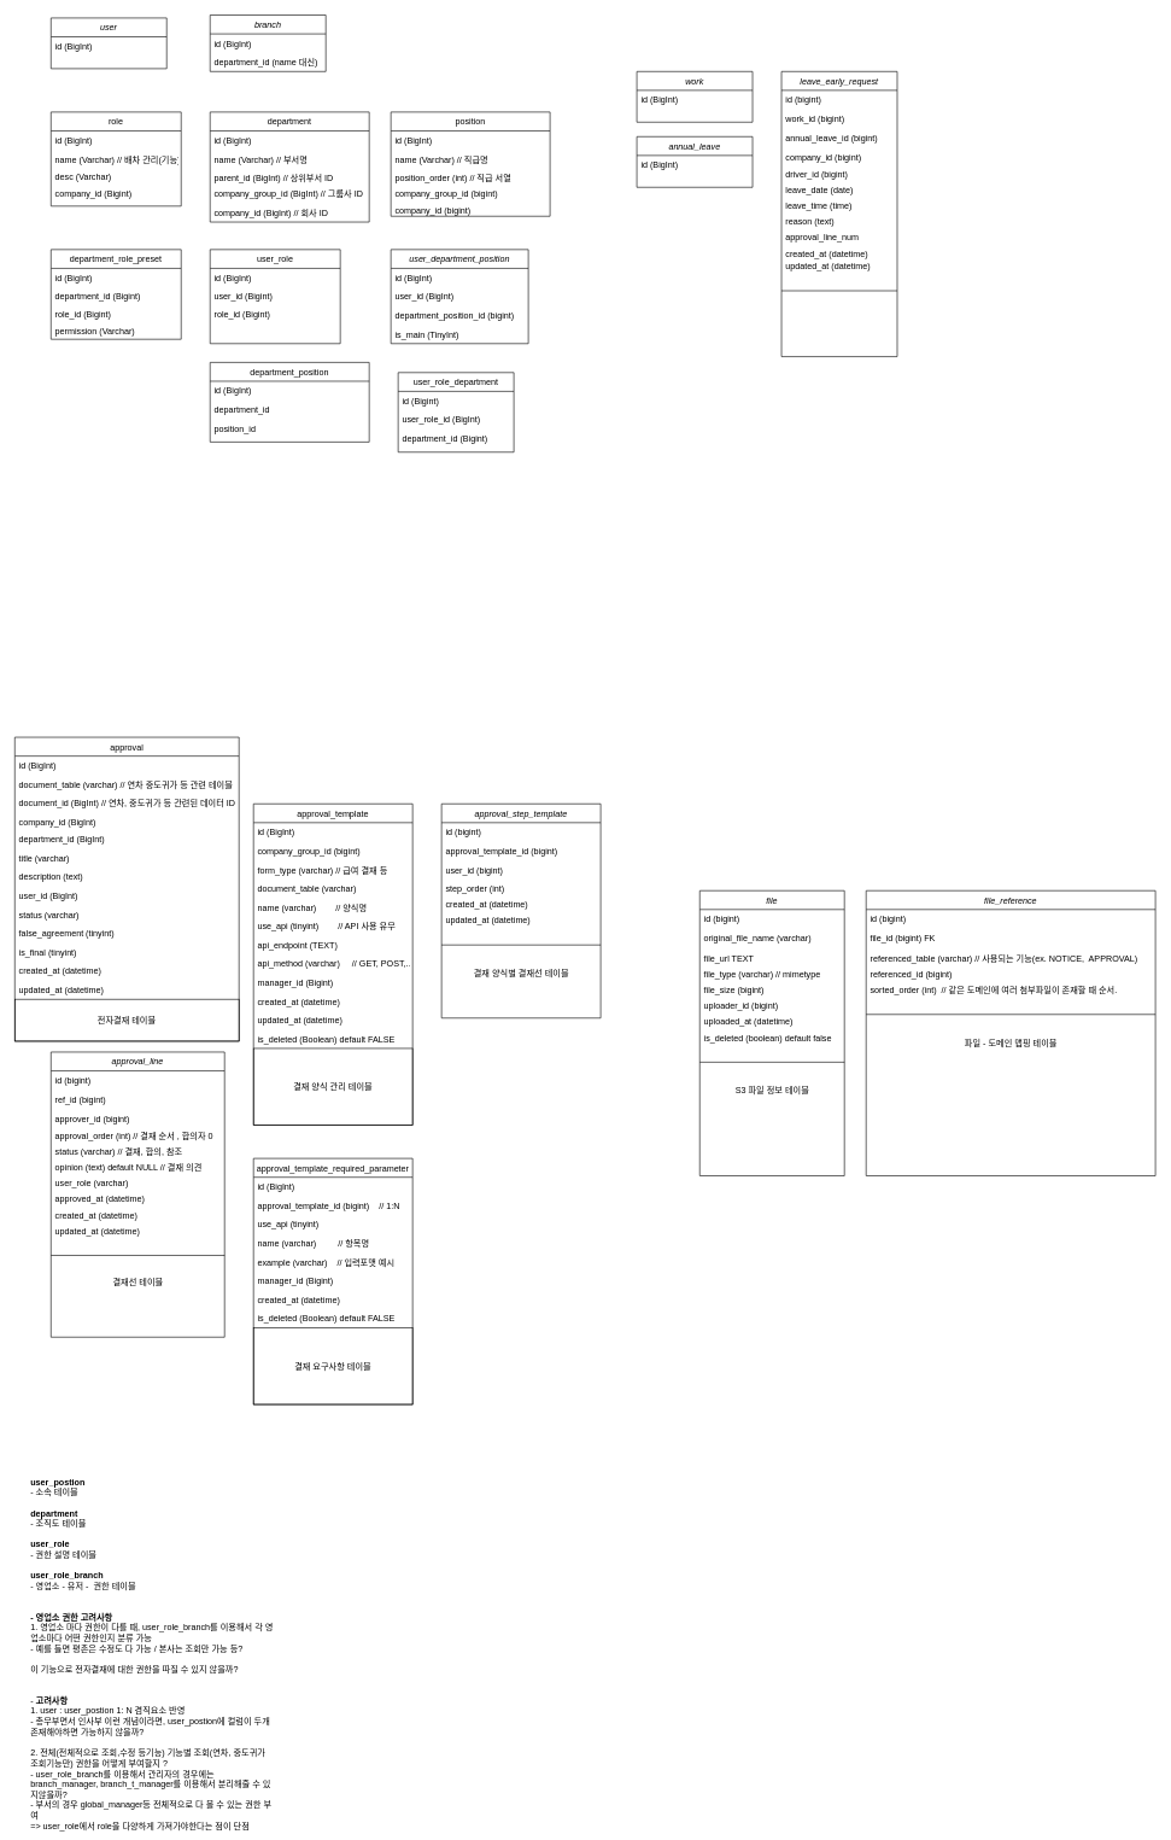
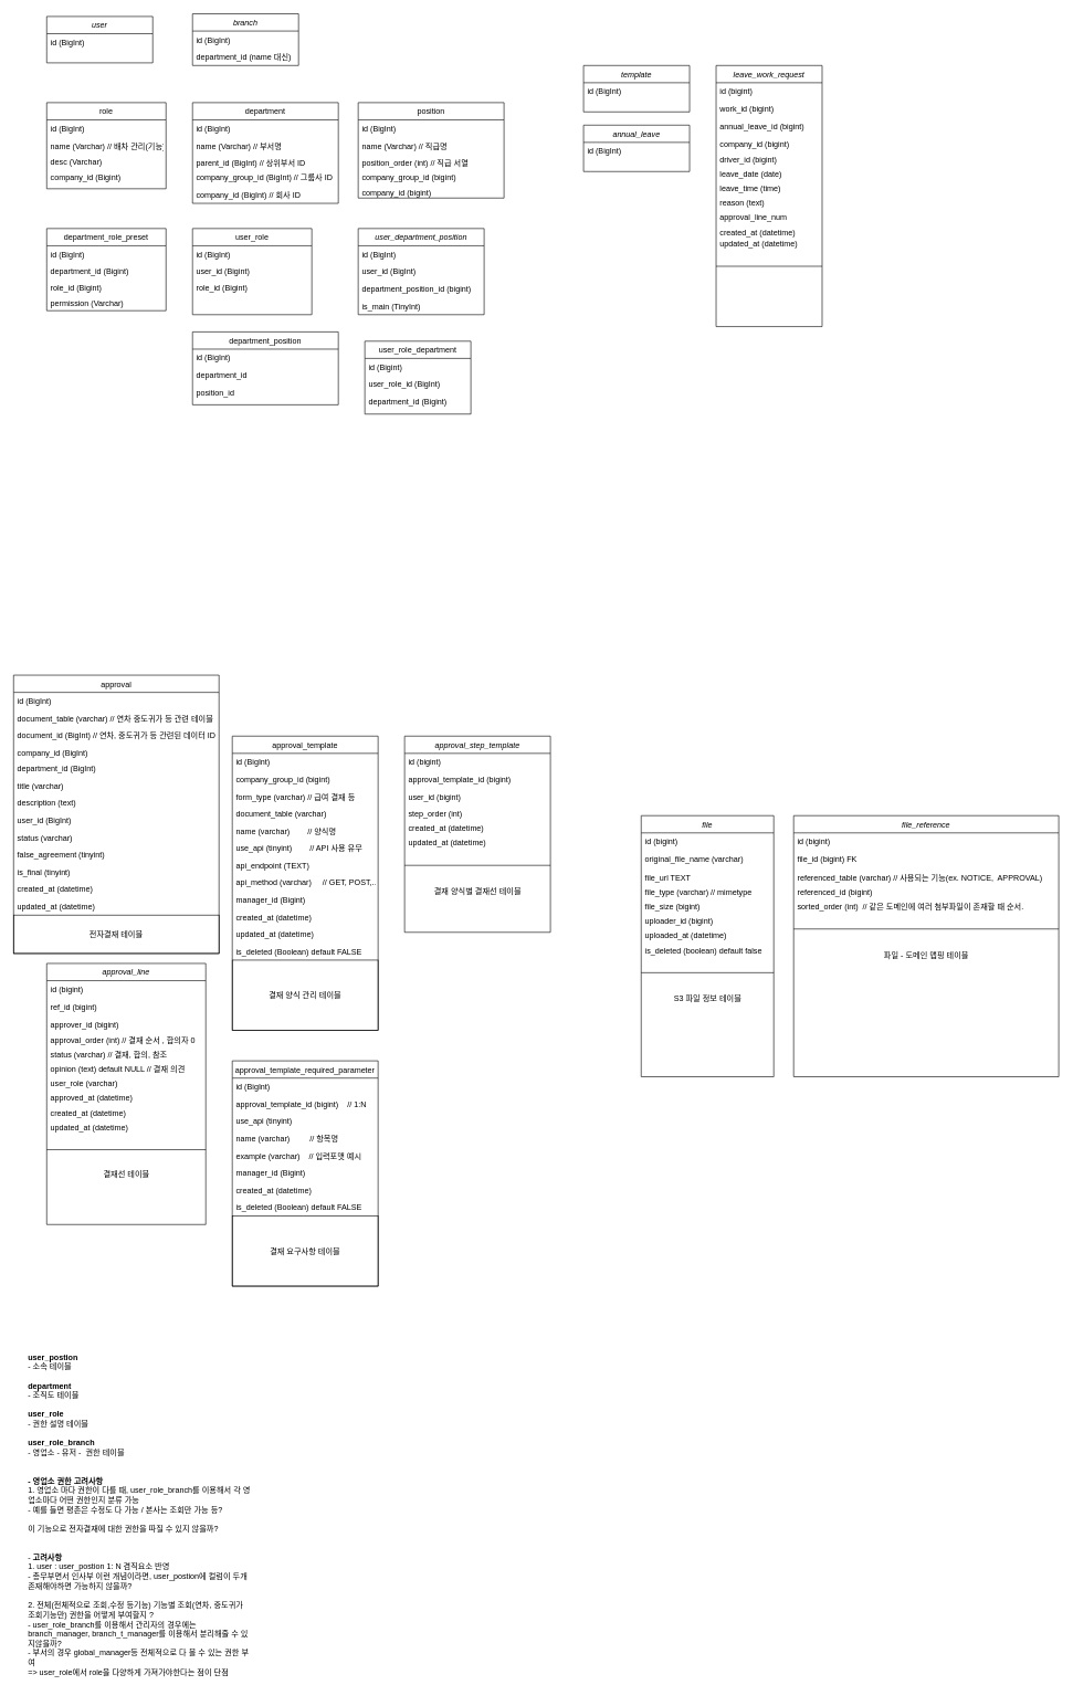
- <mxCell id="109" value="work" style="swimlane;fontStyle=2;align=center;verticalAlign=top;childLayout=stackLayout;horizontal=1;startSize=26;horizontalStack=0;resizeParent=1;resizeLast=0;collapsible=1;marginBottom=0;rounded=0;shadow=0;strokeWidth=1;" parent="1" vertex="1"><mxGeometry x="880" y="98" width="160" height="70" as="geometry"><mxRectangle x="230" y="140" width="160" height="26" as="alternateBounds" /></mxGeometry></mxCell>
+ <mxCell id="109" value="template" style="swimlane;fontStyle=2;align=center;verticalAlign=top;childLayout=stackLayout;horizontal=1;startSize=26;horizontalStack=0;resizeParent=1;resizeLast=0;collapsible=1;marginBottom=0;rounded=0;shadow=0;strokeWidth=1;" parent="1" vertex="1"><mxGeometry x="880" y="98" width="160" height="70" as="geometry"><mxRectangle x="230" y="140" width="160" height="26" as="alternateBounds" /></mxGeometry></mxCell>
- <mxCell id="2" value="leave_early_request" style="swimlane;fontStyle=2;align=center;verticalAlign=top;childLayout=stackLayout;horizontal=1;startSize=26;horizontalStack=0;resizeParent=1;resizeLast=0;collapsible=1;marginBottom=0;rounded=0;shadow=0;strokeWidth=1;" parent="1" vertex="1"><mxGeometry x="1080" y="98" width="160" height="394" as="geometry"><mxRectangle x="230" y="140" width="160" height="26" as="alternateBounds" /></mxGeometry></mxCell>
+ <mxCell id="2" value="leave_work_request" style="swimlane;fontStyle=2;align=center;verticalAlign=top;childLayout=stackLayout;horizontal=1;startSize=26;horizontalStack=0;resizeParent=1;resizeLast=0;collapsible=1;marginBottom=0;rounded=0;shadow=0;strokeWidth=1;" parent="1" vertex="1"><mxGeometry x="1080" y="98" width="160" height="394" as="geometry"><mxRectangle x="230" y="140" width="160" height="26" as="alternateBounds" /></mxGeometry></mxCell>
